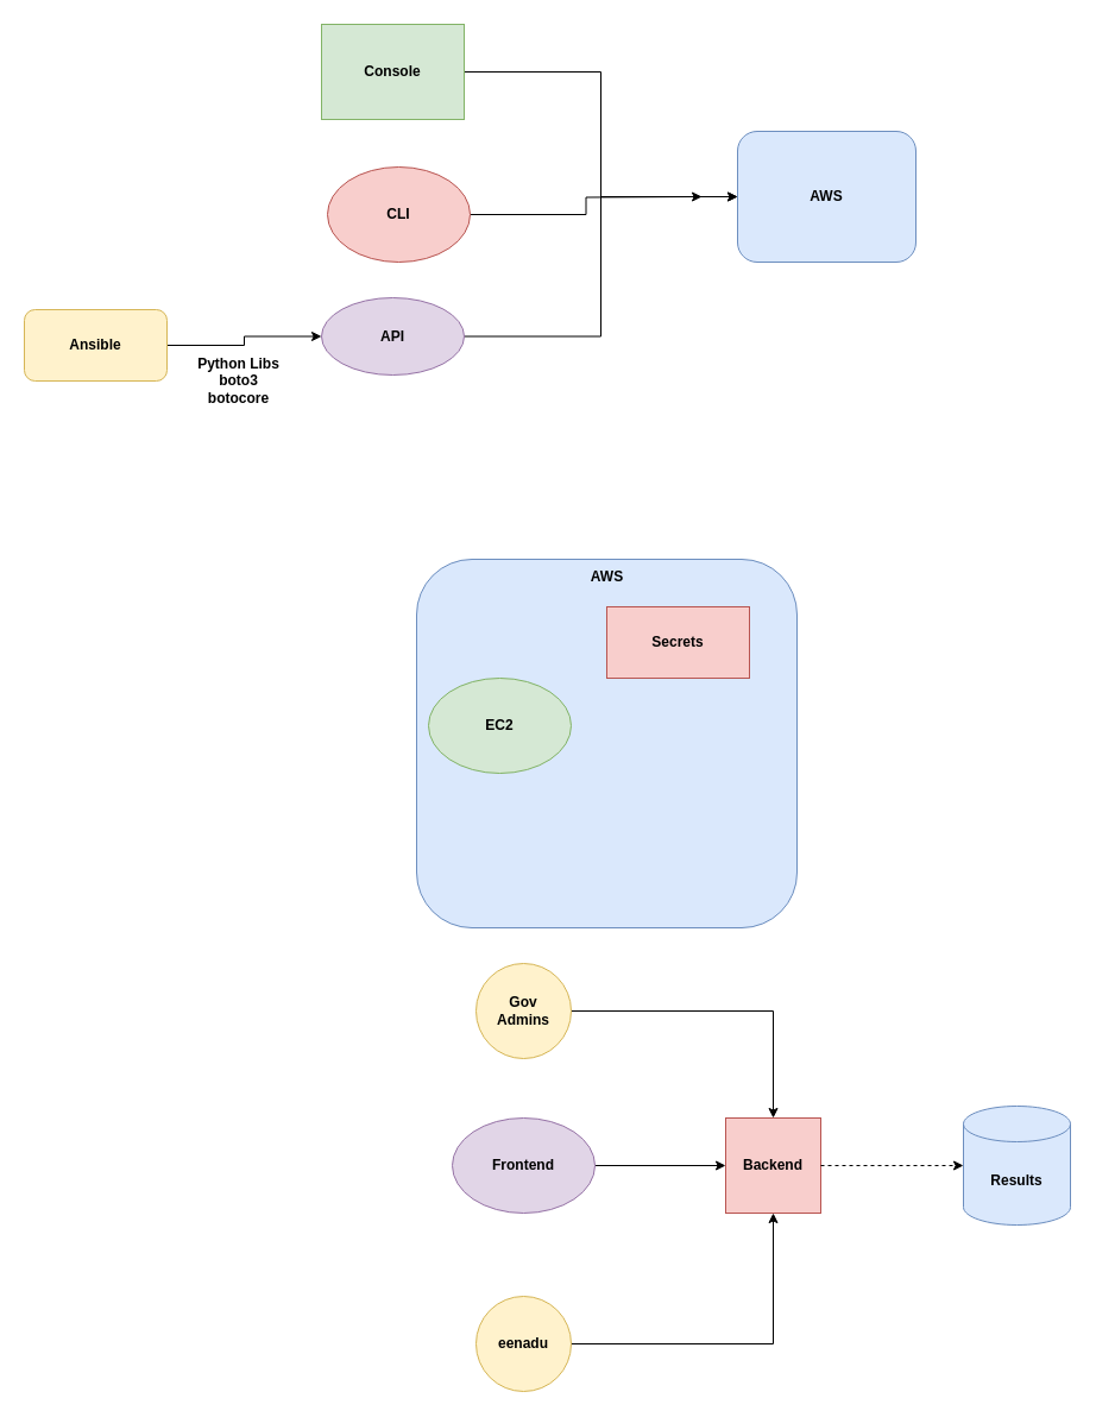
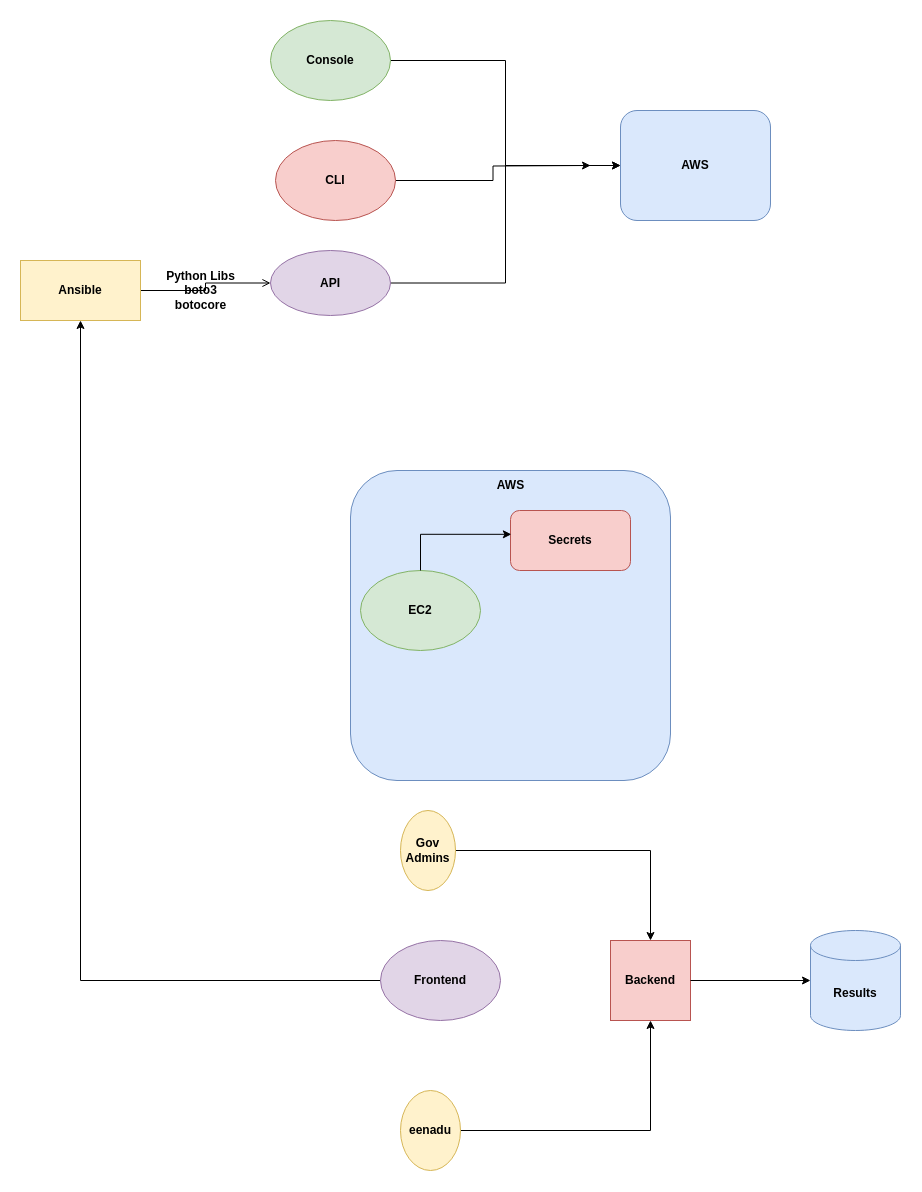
- <mxCell id="4" value="&lt;b&gt;Console&lt;/b&gt;" style="whiteSpace=wrap;html=1;fillColor=#d5e8d4;strokeColor=#82b366;rounded=0;" vertex="1" parent="1"><mxGeometry x="270" y="20" width="120" height="80" as="geometry" /></mxCell>
+ <mxCell id="4" value="&lt;b&gt;Console&lt;/b&gt;" style="ellipse;whiteSpace=wrap;html=1;fillColor=#d5e8d4;strokeColor=#82b366;" vertex="1" parent="1"><mxGeometry x="270" y="20" width="120" height="80" as="geometry" /></mxCell>
- <mxCell id="9" style="edgeStyle=orthogonalEdgeStyle;rounded=0;orthogonalLoop=1;jettySize=auto;html=1;entryX=0;entryY=0.5;entryDx=0;entryDy=0;" edge="1" parent="1" source="10" target="8"><mxGeometry relative="1" as="geometry" /></mxCell>
+ <mxCell id="9" style="edgeStyle=orthogonalEdgeStyle;rounded=0;orthogonalLoop=1;jettySize=auto;html=1;entryX=0;entryY=0.5;entryDx=0;entryDy=0;endArrow=open;" edge="1" parent="1" source="10" target="8"><mxGeometry relative="1" as="geometry" /></mxCell>
- <mxCell id="10" value="&lt;b&gt;Ansible&lt;/b&gt;" style="whiteSpace=wrap;html=1;fillColor=#fff2cc;strokeColor=#d6b656;rounded=1;" vertex="1" parent="1"><mxGeometry x="20" y="260" width="120" height="60" as="geometry" /></mxCell>
+ <mxCell id="10" value="&lt;b&gt;Ansible&lt;/b&gt;" style="rounded=0;whiteSpace=wrap;html=1;fillColor=#fff2cc;strokeColor=#d6b656;" vertex="1" parent="1"><mxGeometry x="20" y="260" width="120" height="60" as="geometry" /></mxCell>
- <mxCell id="11" value="&lt;b&gt;Python Libs&lt;/b&gt;&lt;div&gt;&lt;b&gt;boto3&lt;/b&gt;&lt;/div&gt;&lt;div&gt;&lt;b&gt;botocore&lt;/b&gt;&lt;/div&gt;" style="text;html=1;align=center;verticalAlign=middle;resizable=0;points=[];autosize=1;strokeColor=none;fillColor=none;" vertex="1" parent="1"><mxGeometry x="155" y="290" width="90" height="60" as="geometry" /></mxCell>
+ <mxCell id="11" value="&lt;b&gt;Python Libs&lt;/b&gt;&lt;div&gt;&lt;b&gt;boto3&lt;/b&gt;&lt;/div&gt;&lt;div&gt;&lt;b&gt;botocore&lt;/b&gt;&lt;/div&gt;" style="text;html=1;align=center;verticalAlign=middle;resizable=0;points=[];autosize=1;strokeColor=none;fillColor=none;" vertex="1" parent="1"><mxGeometry x="155" y="260" width="90" height="60" as="geometry" /></mxCell>
+ <mxCell id="15" style="edgeStyle=orthogonalEdgeStyle;rounded=0;orthogonalLoop=1;jettySize=auto;html=1;entryX=0.007;entryY=0.397;entryDx=0;entryDy=0;entryPerimeter=0;" edge="1" parent="1" source="13" target="14"><mxGeometry relative="1" as="geometry"><Array as="points"><mxPoint x="420" y="534" /></Array></mxGeometry></mxCell>
- <mxCell id="14" value="&lt;b&gt;Secrets&lt;/b&gt;" style="whiteSpace=wrap;html=1;fillColor=#f8cecc;strokeColor=#b85450;rounded=0;" vertex="1" parent="1"><mxGeometry x="510" y="510" width="120" height="60" as="geometry" /></mxCell>
+ <mxCell id="14" value="&lt;b&gt;Secrets&lt;/b&gt;" style="rounded=1;whiteSpace=wrap;html=1;fillColor=#f8cecc;strokeColor=#b85450;" vertex="1" parent="1"><mxGeometry x="510" y="510" width="120" height="60" as="geometry" /></mxCell>
- <mxCell id="25" value="&lt;b&gt;Gov&lt;/b&gt;&lt;div&gt;&lt;b&gt;Admins&lt;/b&gt;&lt;/div&gt;" style="ellipse;whiteSpace=wrap;html=1;aspect=fixed;fillColor=#fff2cc;strokeColor=#d6b656;" vertex="1" parent="1"><mxGeometry x="400" y="810" width="80" height="80" as="geometry" /></mxCell>
+ <mxCell id="25" value="&lt;b&gt;Gov&lt;/b&gt;&lt;div&gt;&lt;b&gt;Admins&lt;/b&gt;&lt;/div&gt;" style="ellipse;whiteSpace=wrap;html=1;aspect=fixed;fillColor=#fff2cc;strokeColor=#d6b656;" vertex="1" parent="1"><mxGeometry x="400" y="810" width="55" height="80" as="geometry" /></mxCell>
- <mxCell id="19" style="edgeStyle=orthogonalEdgeStyle;rounded=0;orthogonalLoop=1;jettySize=auto;html=1;" edge="1" parent="1" source="20" target="18"><mxGeometry relative="1" as="geometry" /></mxCell>
+ <mxCell id="19" style="edgeStyle=orthogonalEdgeStyle;rounded=0;orthogonalLoop=1;jettySize=auto;html=1;" edge="1" parent="1" source="20" target="10"><mxGeometry relative="1" as="geometry" /></mxCell>
- <mxCell id="21" style="edgeStyle=orthogonalEdgeStyle;rounded=0;orthogonalLoop=1;jettySize=auto;html=1;entryX=0;entryY=0.5;entryDx=0;entryDy=0;entryPerimeter=0;dashed=1;" edge="1" parent="1" source="18" target="17"><mxGeometry relative="1" as="geometry" /></mxCell>
+ <mxCell id="21" style="edgeStyle=orthogonalEdgeStyle;rounded=0;orthogonalLoop=1;jettySize=auto;html=1;entryX=0;entryY=0.5;entryDx=0;entryDy=0;entryPerimeter=0;" edge="1" parent="1" source="18" target="17"><mxGeometry relative="1" as="geometry" /></mxCell>
- <mxCell id="23" value="&lt;b&gt;eenadu&lt;/b&gt;" style="ellipse;whiteSpace=wrap;html=1;aspect=fixed;fillColor=#fff2cc;strokeColor=#d6b656;" vertex="1" parent="1"><mxGeometry x="400" y="1090" width="80" height="80" as="geometry" /></mxCell>
+ <mxCell id="23" value="&lt;b&gt;eenadu&lt;/b&gt;" style="ellipse;whiteSpace=wrap;html=1;aspect=fixed;fillColor=#fff2cc;strokeColor=#d6b656;" vertex="1" parent="1"><mxGeometry x="400" y="1090" width="60" height="80" as="geometry" /></mxCell>
